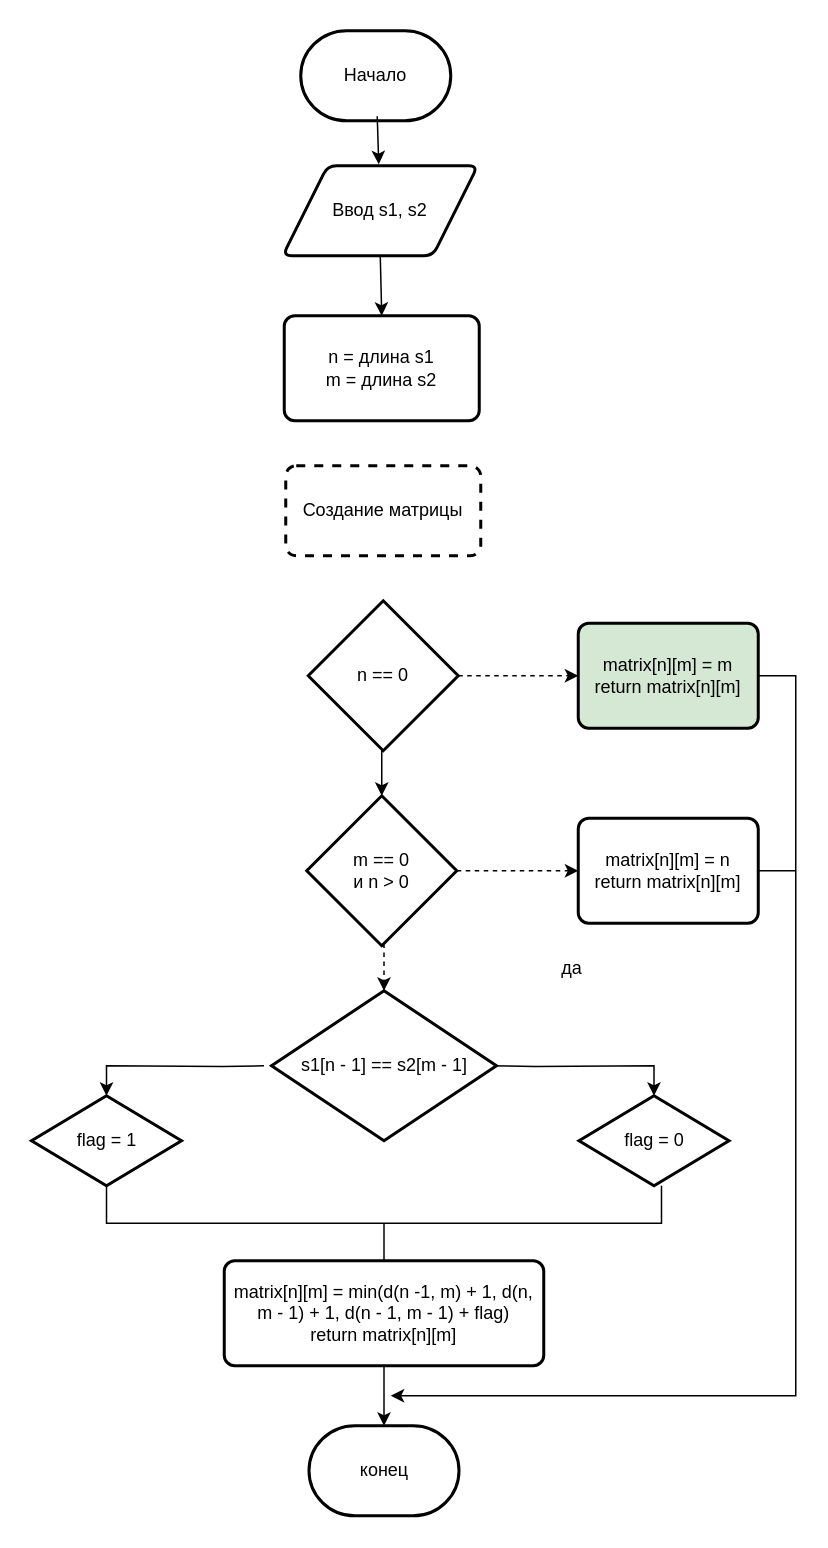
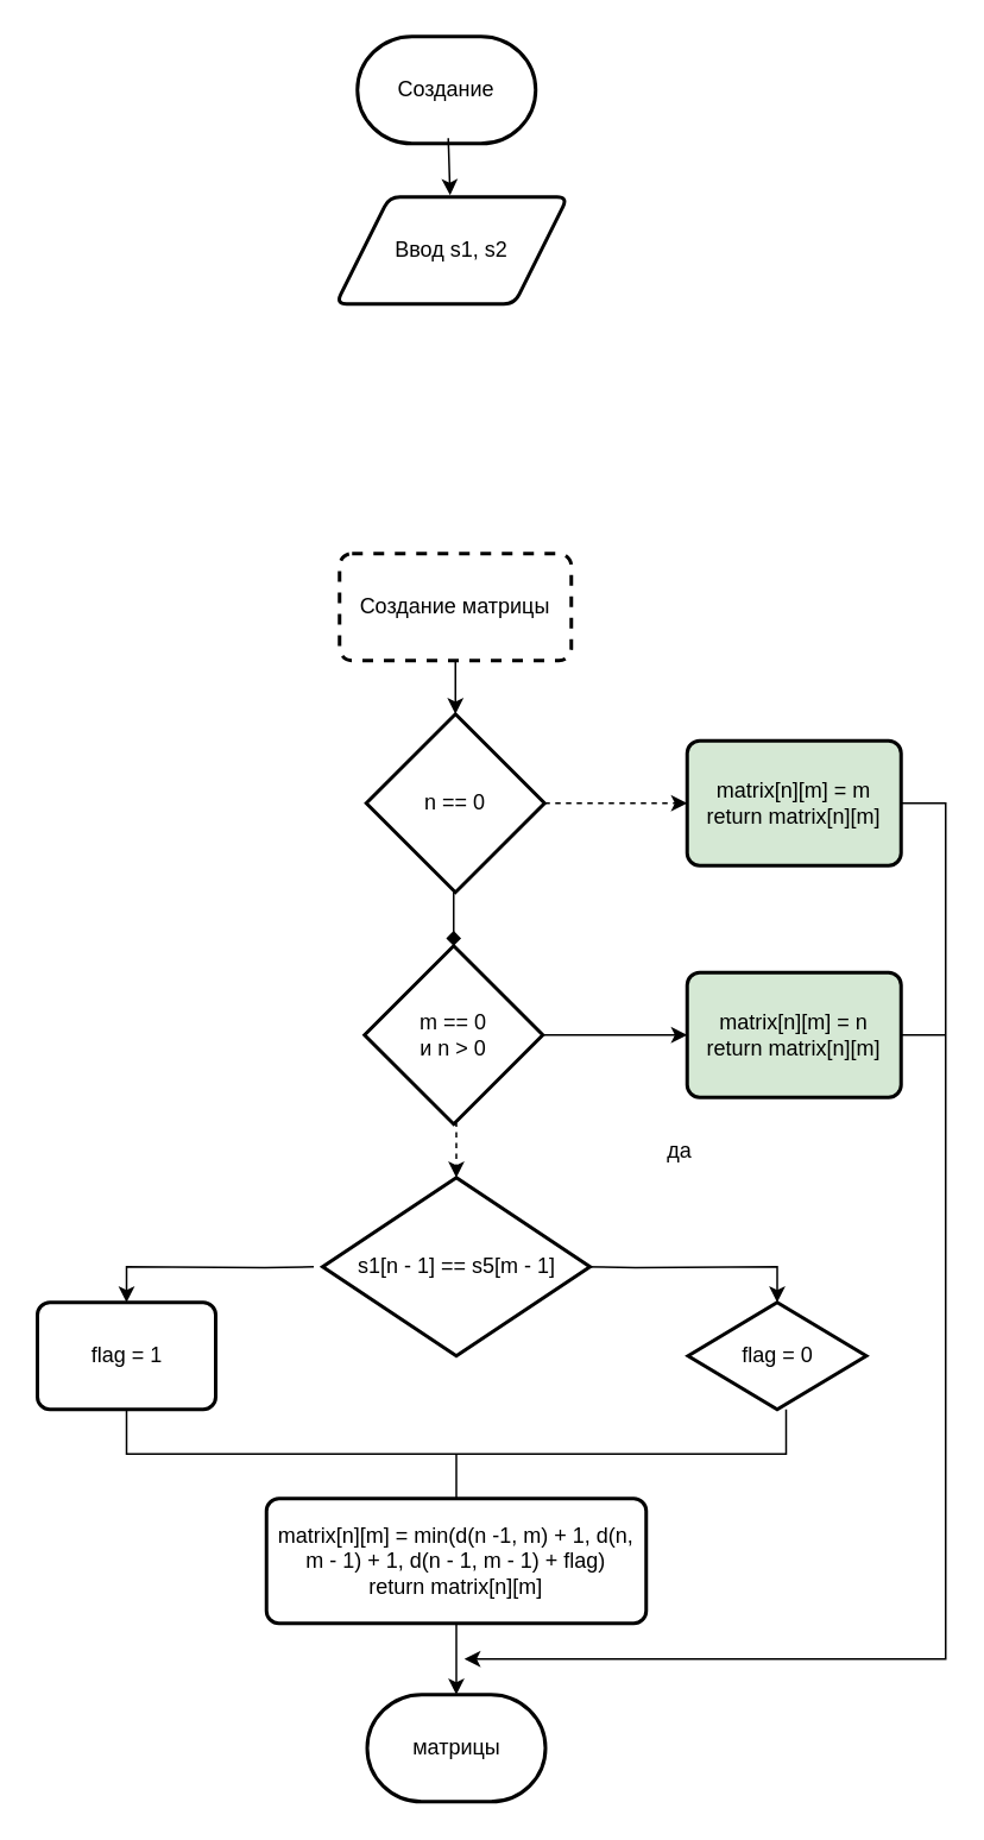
- <mxCell id="2" value="Начало" style="strokeWidth=2;html=1;shape=mxgraph.flowchart.terminator;whiteSpace=wrap;" parent="1" vertex="1"><mxGeometry x="200" y="20" width="100" height="60" as="geometry" /></mxCell>
+ <mxCell id="2" value="Создание" style="strokeWidth=2;html=1;shape=mxgraph.flowchart.terminator;whiteSpace=wrap;" parent="1" vertex="1"><mxGeometry x="200" y="20" width="100" height="60" as="geometry" /></mxCell>
- <mxCell id="6" value="" style="endArrow=classic;html=1;exitX=0.5;exitY=1;exitDx=0;exitDy=0;entryX=0.5;entryY=0;entryDx=0;entryDy=0;" parent="1" source="3" target="5" edge="1"><mxGeometry width="50" height="50" relative="1" as="geometry"><mxPoint x="240" y="420" as="sourcePoint" /><mxPoint x="290" y="370" as="targetPoint" /></mxGeometry></mxCell>
- <mxCell id="5" value="n = длина s1&lt;br&gt;m = длина s2" style="rounded=1;whiteSpace=wrap;html=1;absoluteArcSize=1;arcSize=14;strokeWidth=2;" parent="1" vertex="1"><mxGeometry x="189" y="210" width="130" height="70" as="geometry" /></mxCell>
+ <mxCell id="7" style="edgeStyle=orthogonalEdgeStyle;rounded=0;orthogonalLoop=1;jettySize=auto;html=1;exitX=0.5;exitY=1;exitDx=0;exitDy=0;entryX=0.5;entryY=0;entryDx=0;entryDy=0;entryPerimeter=0;" edge="1" parent="1" source="8" target="11"><mxGeometry relative="1" as="geometry" /></mxCell>
- <mxCell id="10" style="edgeStyle=orthogonalEdgeStyle;rounded=0;orthogonalLoop=1;jettySize=auto;html=1;exitX=0.5;exitY=1;exitDx=0;exitDy=0;exitPerimeter=0;entryX=0.5;entryY=0;entryDx=0;entryDy=0;entryPerimeter=0;" edge="1" parent="1" source="11" target="16"><mxGeometry relative="1" as="geometry" /></mxCell>
+ <mxCell id="10" style="edgeStyle=orthogonalEdgeStyle;rounded=0;orthogonalLoop=1;jettySize=auto;html=1;exitX=0.5;exitY=1;exitDx=0;exitDy=0;exitPerimeter=0;entryX=0.5;entryY=0;entryDx=0;entryDy=0;entryPerimeter=0;endArrow=diamond;" edge="1" parent="1" source="11" target="16"><mxGeometry relative="1" as="geometry" /></mxCell>
- <mxCell id="14" style="edgeStyle=orthogonalEdgeStyle;rounded=0;orthogonalLoop=1;jettySize=auto;html=1;exitX=1;exitY=0.5;exitDx=0;exitDy=0;exitPerimeter=0;entryX=0;entryY=0.5;entryDx=0;entryDy=0;dashed=1;" edge="1" parent="1" source="16" target="17"><mxGeometry relative="1" as="geometry" /></mxCell>
+ <mxCell id="14" style="edgeStyle=orthogonalEdgeStyle;rounded=0;orthogonalLoop=1;jettySize=auto;html=1;exitX=1;exitY=0.5;exitDx=0;exitDy=0;exitPerimeter=0;entryX=0;entryY=0.5;entryDx=0;entryDy=0;" edge="1" parent="1" source="16" target="17"><mxGeometry relative="1" as="geometry" /></mxCell>
- <mxCell id="17" value="matrix[n][m] = n&lt;br&gt;return matrix[n][m]" style="rounded=1;whiteSpace=wrap;html=1;absoluteArcSize=1;arcSize=14;strokeWidth=2;" vertex="1" parent="1"><mxGeometry x="385" y="545" width="120" height="70" as="geometry" /></mxCell>
+ <mxCell id="17" value="matrix[n][m] = n&lt;br&gt;return matrix[n][m]" style="rounded=1;whiteSpace=wrap;html=1;absoluteArcSize=1;arcSize=14;strokeWidth=2;fillColor=#d5e8d4;" vertex="1" parent="1"><mxGeometry x="385" y="545" width="120" height="70" as="geometry" /></mxCell>
- <mxCell id="24" value="s1[n - 1] == s2[m - 1]" style="strokeWidth=2;html=1;shape=mxgraph.flowchart.decision;whiteSpace=wrap;" vertex="1" parent="1"><mxGeometry x="180.5" y="660" width="150" height="100" as="geometry" /></mxCell>
+ <mxCell id="24" value="s1[n - 1] == s5[m - 1]" style="strokeWidth=2;html=1;shape=mxgraph.flowchart.decision;whiteSpace=wrap;" vertex="1" parent="1"><mxGeometry x="180.5" y="660" width="150" height="100" as="geometry" /></mxCell>
- <mxCell id="21" value="flag = 1" style="rhombus;whiteSpace=wrap;html=1;absoluteArcSize=1;arcSize=14;strokeWidth=2;" vertex="1" parent="1"><mxGeometry x="20.5" y="730" width="100" height="60" as="geometry" /></mxCell>
+ <mxCell id="21" value="flag = 1" style="rounded=1;whiteSpace=wrap;html=1;absoluteArcSize=1;arcSize=14;strokeWidth=2;" vertex="1" parent="1"><mxGeometry x="20.5" y="730" width="100" height="60" as="geometry" /></mxCell>
- <mxCell id="27" value="конец" style="strokeWidth=2;html=1;shape=mxgraph.flowchart.terminator;whiteSpace=wrap;" vertex="1" parent="1"><mxGeometry x="205.5" y="950" width="100" height="60" as="geometry" /></mxCell>
+ <mxCell id="27" value="матрицы" style="strokeWidth=2;html=1;shape=mxgraph.flowchart.terminator;whiteSpace=wrap;" vertex="1" parent="1"><mxGeometry x="205.5" y="950" width="100" height="60" as="geometry" /></mxCell>
